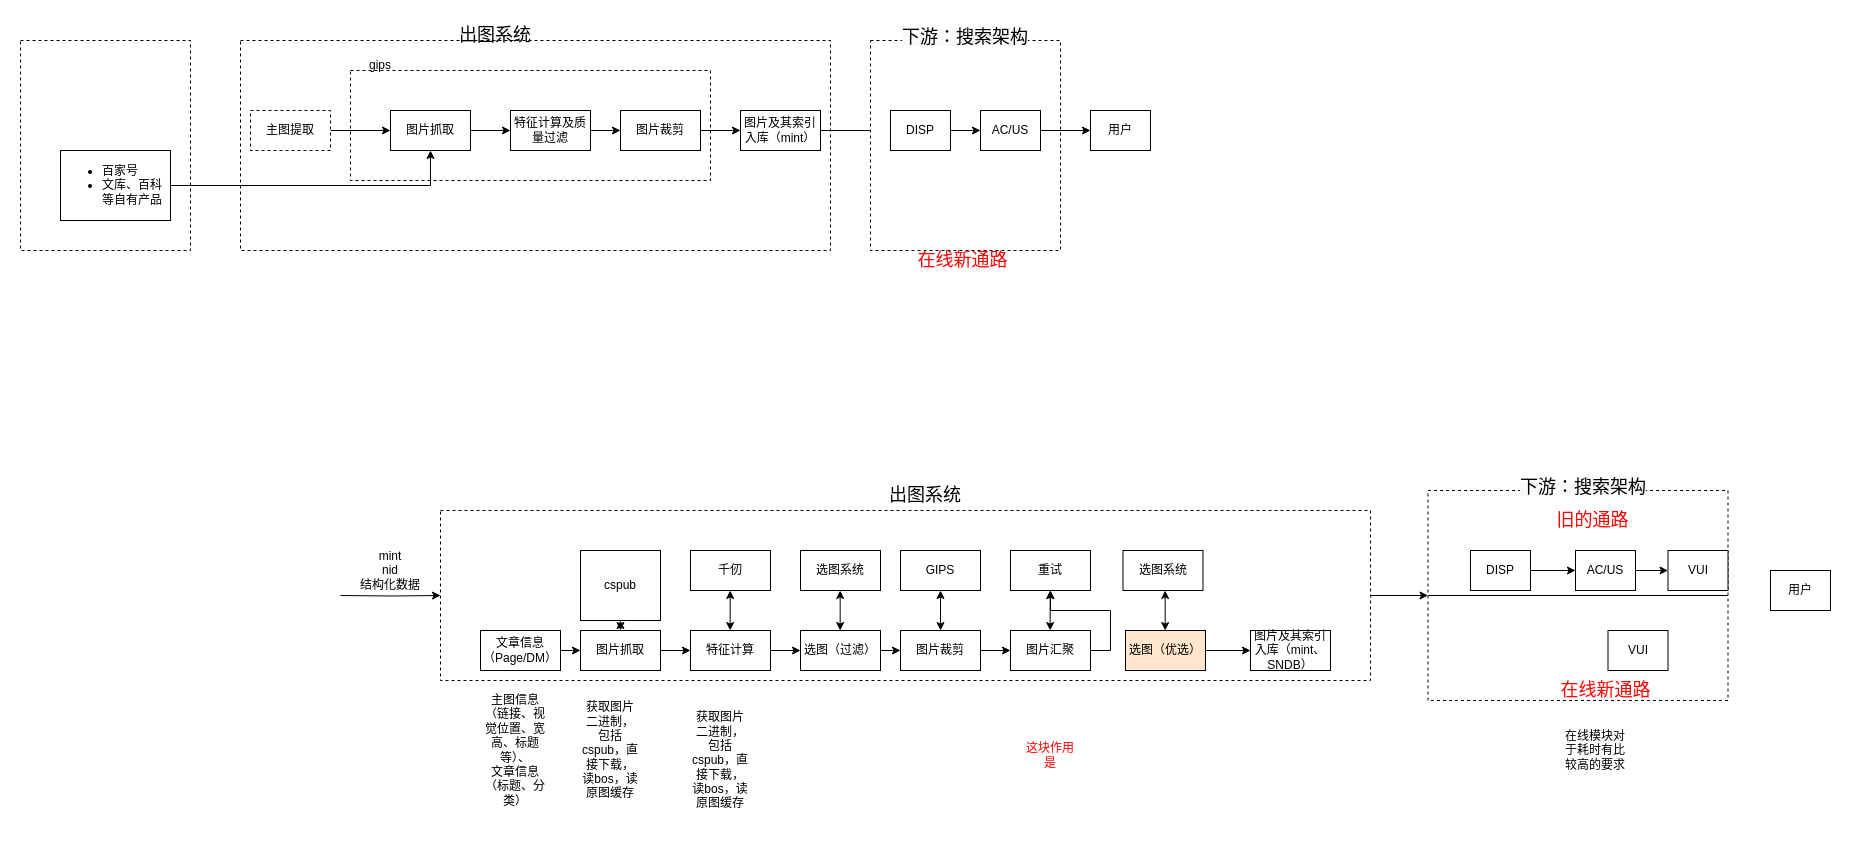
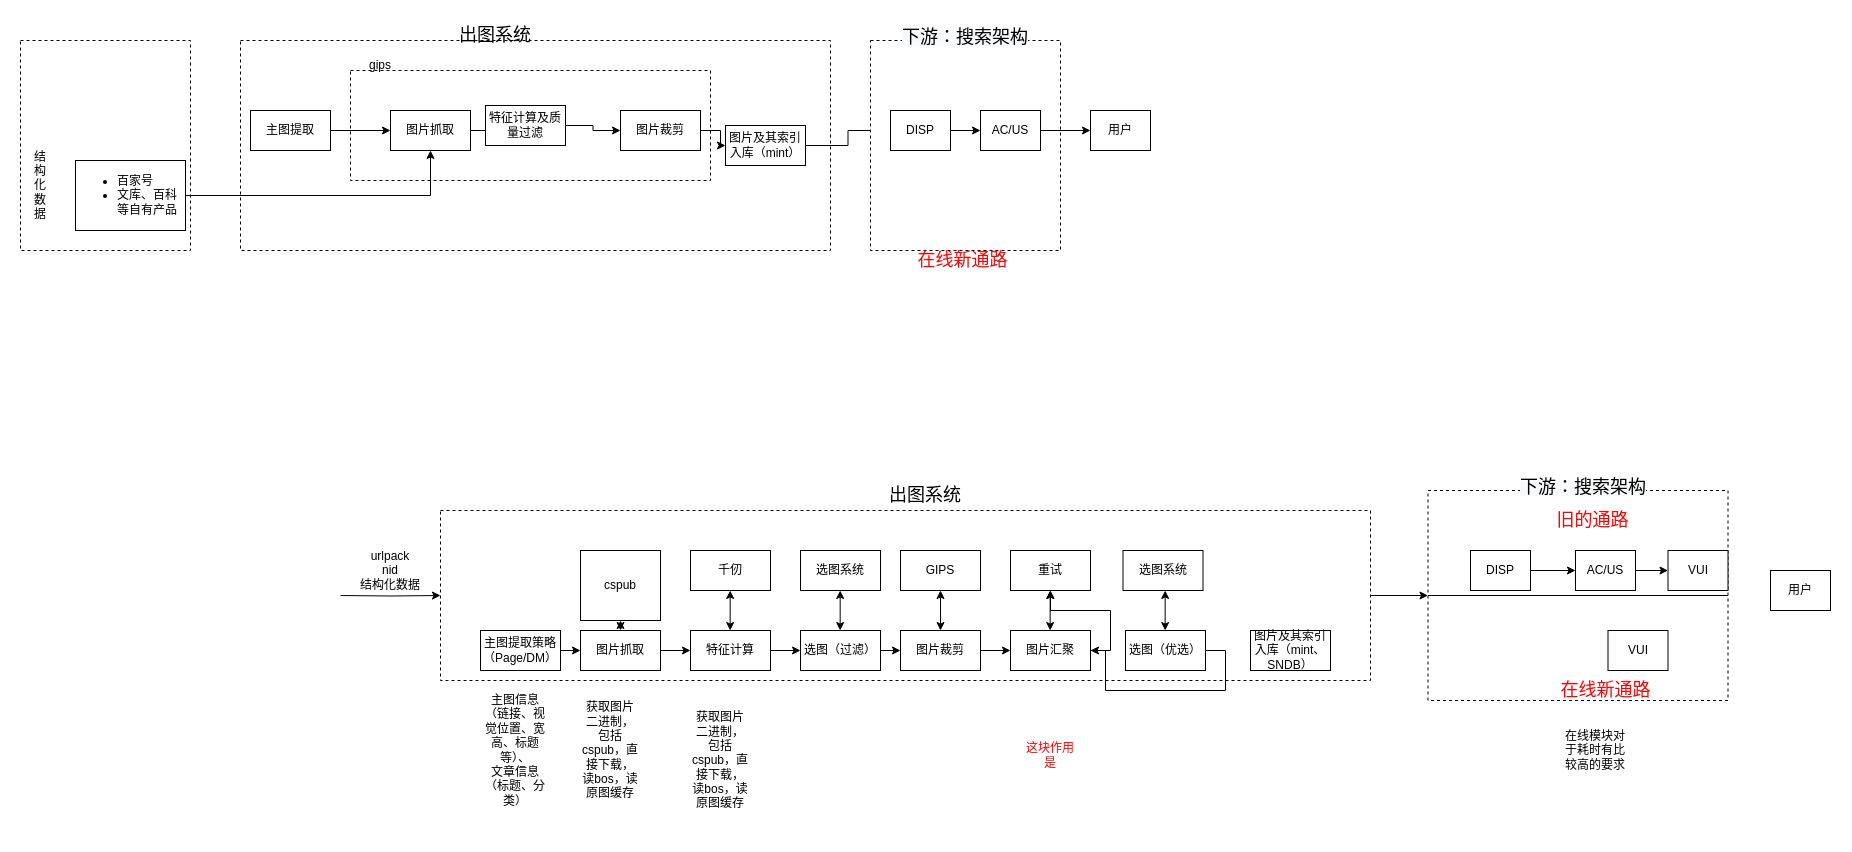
- <mxCell id="10" value="主图提取" style="rounded=0;whiteSpace=wrap;html=1;dashed=1;" parent="1" vertex="1"><mxGeometry x="250" y="110" width="80" height="40" as="geometry" /></mxCell>
+ <mxCell id="10" value="主图提取" style="rounded=0;whiteSpace=wrap;html=1;" parent="1" vertex="1"><mxGeometry x="250" y="110" width="80" height="40" as="geometry" /></mxCell>
- <mxCell id="14" value="特征计算及质量过滤" style="rounded=0;whiteSpace=wrap;html=1;" parent="1" vertex="1"><mxGeometry x="510" y="110" width="80" height="40" as="geometry" /></mxCell>
+ <mxCell id="14" value="特征计算及质量过滤" style="rounded=0;whiteSpace=wrap;html=1;" parent="1" vertex="1"><mxGeometry x="485" y="105" width="80" height="40" as="geometry" /></mxCell>
- <mxCell id="18" value="图片及其索引入库（mint）" style="rounded=0;whiteSpace=wrap;html=1;" parent="1" vertex="1"><mxGeometry x="740" y="110" width="80" height="40" as="geometry" /></mxCell>
+ <mxCell id="18" value="图片及其索引入库（mint）" style="rounded=0;whiteSpace=wrap;html=1;" parent="1" vertex="1"><mxGeometry x="725" y="125" width="80" height="40" as="geometry" /></mxCell>
+ <mxCell id="8" value="结构化数据" style="text;html=1;strokeColor=none;fillColor=none;align=center;verticalAlign=middle;whiteSpace=wrap;rounded=0;" parent="1" vertex="1"><mxGeometry x="30" y="170" width="20" height="30" as="geometry" /></mxCell>
- <mxCell id="7" value="&lt;ul&gt;&lt;li&gt;百家号&lt;/li&gt;&lt;li&gt;文库、百科等自有产品&lt;/li&gt;&lt;/ul&gt;" style="rounded=0;whiteSpace=wrap;html=1;align=left;" parent="1" vertex="1"><mxGeometry x="60" y="150" width="110" height="70" as="geometry" /></mxCell>
+ <mxCell id="7" value="&lt;ul&gt;&lt;li&gt;百家号&lt;/li&gt;&lt;li&gt;文库、百科等自有产品&lt;/li&gt;&lt;/ul&gt;" style="rounded=0;whiteSpace=wrap;html=1;align=left;" parent="1" vertex="1"><mxGeometry x="75" y="160" width="110" height="70" as="geometry" /></mxCell>
- <mxCell id="76" value="&lt;font color=&quot;#000000&quot;&gt;mint&lt;br&gt;nid&lt;br&gt;结构化数据&lt;br&gt;&lt;/font&gt;" style="text;html=1;strokeColor=none;fillColor=none;align=center;verticalAlign=middle;whiteSpace=wrap;rounded=0;fontColor=#FF0000;" vertex="1" parent="1"><mxGeometry x="350" y="555" width="80" height="30" as="geometry" /></mxCell>
+ <mxCell id="76" value="&lt;font color=&quot;#000000&quot;&gt;urlpack&lt;br&gt;nid&lt;br&gt;结构化数据&lt;br&gt;&lt;/font&gt;" style="text;html=1;strokeColor=none;fillColor=none;align=center;verticalAlign=middle;whiteSpace=wrap;rounded=0;fontColor=#FF0000;" vertex="1" parent="1"><mxGeometry x="350" y="555" width="80" height="30" as="geometry" /></mxCell>
- <mxCell id="33" value="文章信息（Page/DM）" style="rounded=0;whiteSpace=wrap;html=1;" vertex="1" parent="1"><mxGeometry x="480" y="630" width="80" height="40" as="geometry" /></mxCell>
+ <mxCell id="33" value="主图提取策略（Page/DM）" style="rounded=0;whiteSpace=wrap;html=1;" vertex="1" parent="1"><mxGeometry x="480" y="630" width="80" height="40" as="geometry" /></mxCell>
- <mxCell id="55" value="选图（优选）" style="rounded=0;whiteSpace=wrap;html=1;fillColor=#ffe6cc;" vertex="1" parent="1"><mxGeometry x="1125" y="630" width="80" height="40" as="geometry" /></mxCell>
+ <mxCell id="55" value="选图（优选）" style="rounded=0;whiteSpace=wrap;html=1;" vertex="1" parent="1"><mxGeometry x="1125" y="630" width="80" height="40" as="geometry" /></mxCell>
- <mxCell id="54" style="edgeStyle=orthogonalEdgeStyle;rounded=0;orthogonalLoop=1;jettySize=auto;html=1;exitX=1;exitY=0.5;exitDx=0;exitDy=0;entryX=0;entryY=0.5;entryDx=0;entryDy=0;" edge="1" parent="1" source="55" target="40"><mxGeometry relative="1" as="geometry" /></mxCell>
+ <mxCell id="54" style="edgeStyle=orthogonalEdgeStyle;rounded=0;orthogonalLoop=1;jettySize=auto;html=1;exitX=1;exitY=0.5;exitDx=0;exitDy=0;" edge="1" parent="1" source="55" target="53"><mxGeometry relative="1" as="geometry" /></mxCell>
